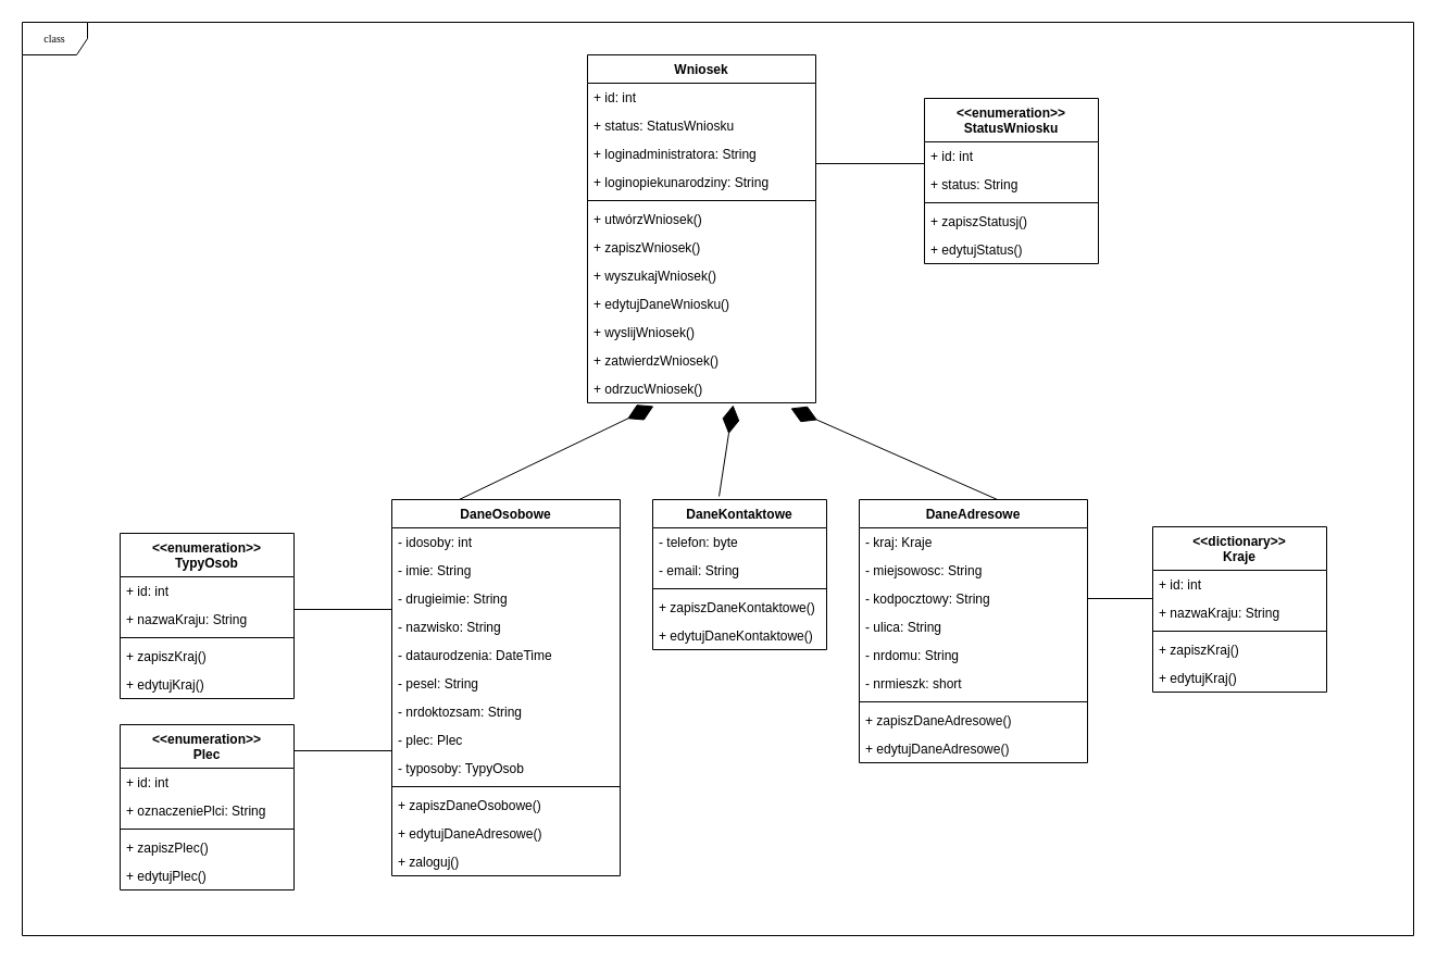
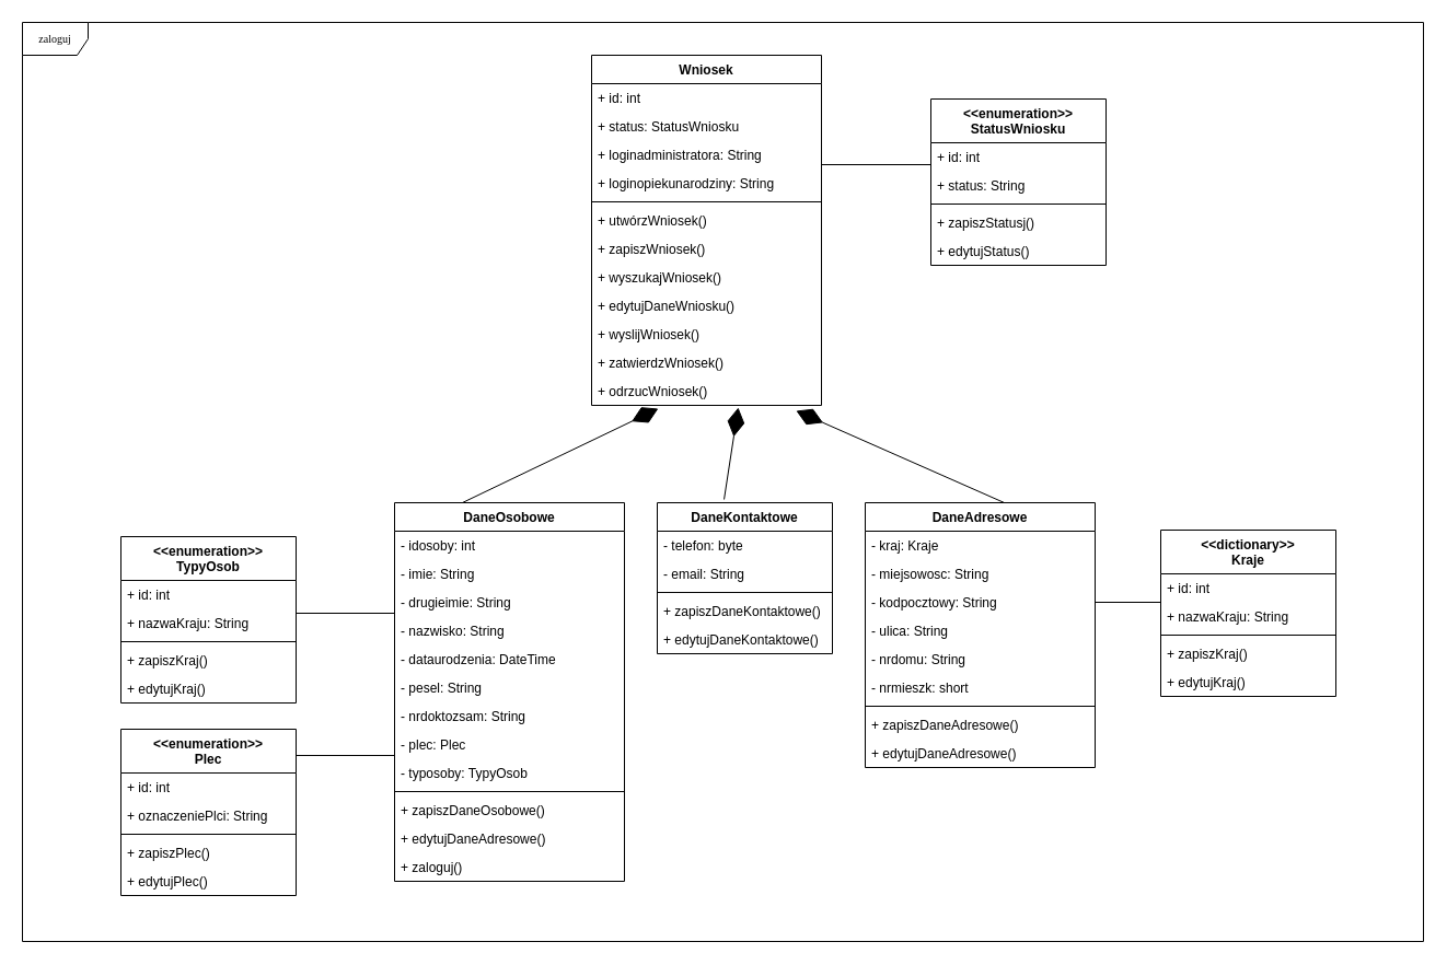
- <mxCell id="76" value="class" style="shape=umlFrame;whiteSpace=wrap;html=1;rounded=0;shadow=0;comic=0;labelBackgroundColor=none;strokeWidth=1;fontFamily=Verdana;fontSize=10;align=center;" parent="1" vertex="1"><mxGeometry x="20" y="20" width="1280" height="840" as="geometry" /></mxCell>
+ <mxCell id="76" value="zaloguj" style="shape=umlFrame;whiteSpace=wrap;html=1;rounded=0;shadow=0;comic=0;labelBackgroundColor=none;strokeWidth=1;fontFamily=Verdana;fontSize=10;align=center;" parent="1" vertex="1"><mxGeometry x="20" y="20" width="1280" height="840" as="geometry" /></mxCell>
